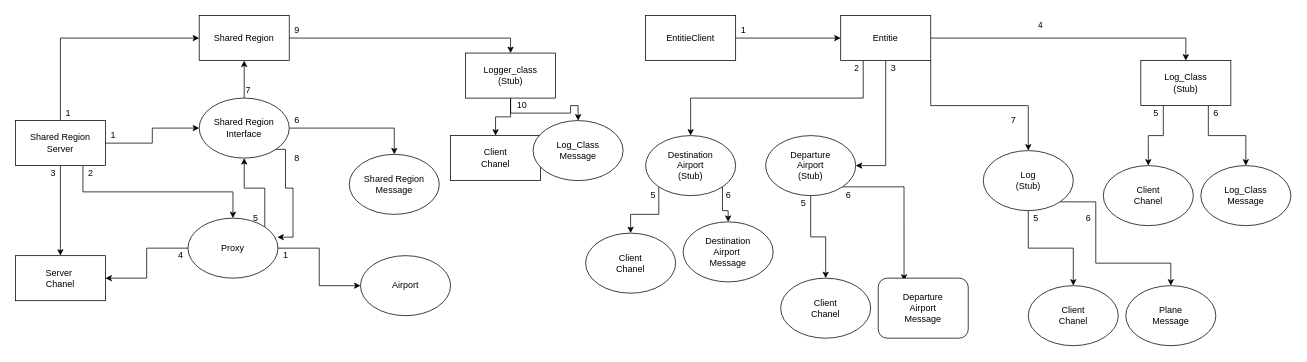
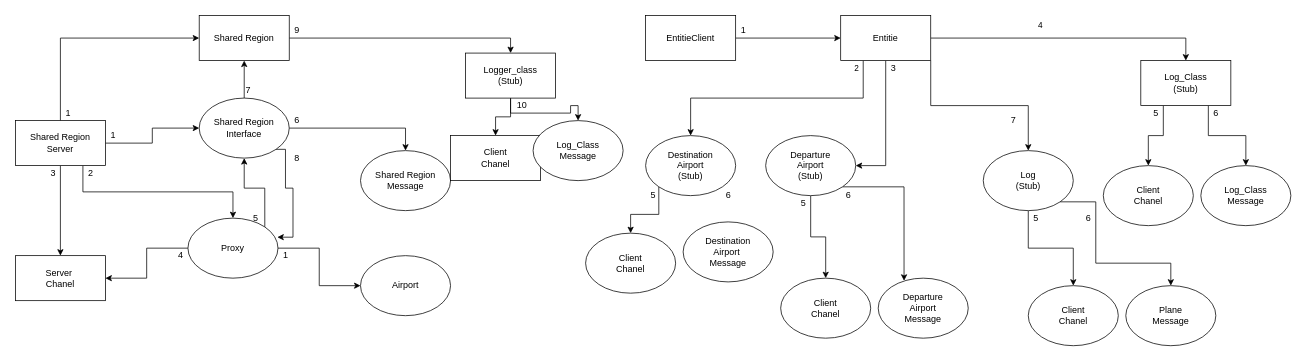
- <mxCell id="16" value="Shared Region&lt;br&gt;Message" style="ellipse;whiteSpace=wrap;html=1;" parent="1" vertex="1"><mxGeometry x="465" y="205" width="120" height="80" as="geometry" /></mxCell>
+ <mxCell id="16" value="Shared Region&lt;br&gt;Message" style="ellipse;whiteSpace=wrap;html=1;" parent="1" vertex="1"><mxGeometry x="480" y="200" width="120" height="80" as="geometry" /></mxCell>
- <mxCell id="49" style="edgeStyle=orthogonalEdgeStyle;rounded=0;orthogonalLoop=1;jettySize=auto;html=1;exitX=1;exitY=1;exitDx=0;exitDy=0;entryX=0.5;entryY=0;entryDx=0;entryDy=0;" parent="1" source="50" target="57" edge="1"><mxGeometry relative="1" as="geometry" /></mxCell>
- <mxCell id="62" value="Departure&lt;br&gt;Airport&lt;br&gt;Message" style="whiteSpace=wrap;html=1;rounded=1;" parent="1" vertex="1"><mxGeometry x="1170" y="370" width="120" height="80" as="geometry" /></mxCell>
+ <mxCell id="62" value="Departure&lt;br&gt;Airport&lt;br&gt;Message" style="ellipse;whiteSpace=wrap;html=1;" parent="1" vertex="1"><mxGeometry x="1170" y="370" width="120" height="80" as="geometry" /></mxCell>
